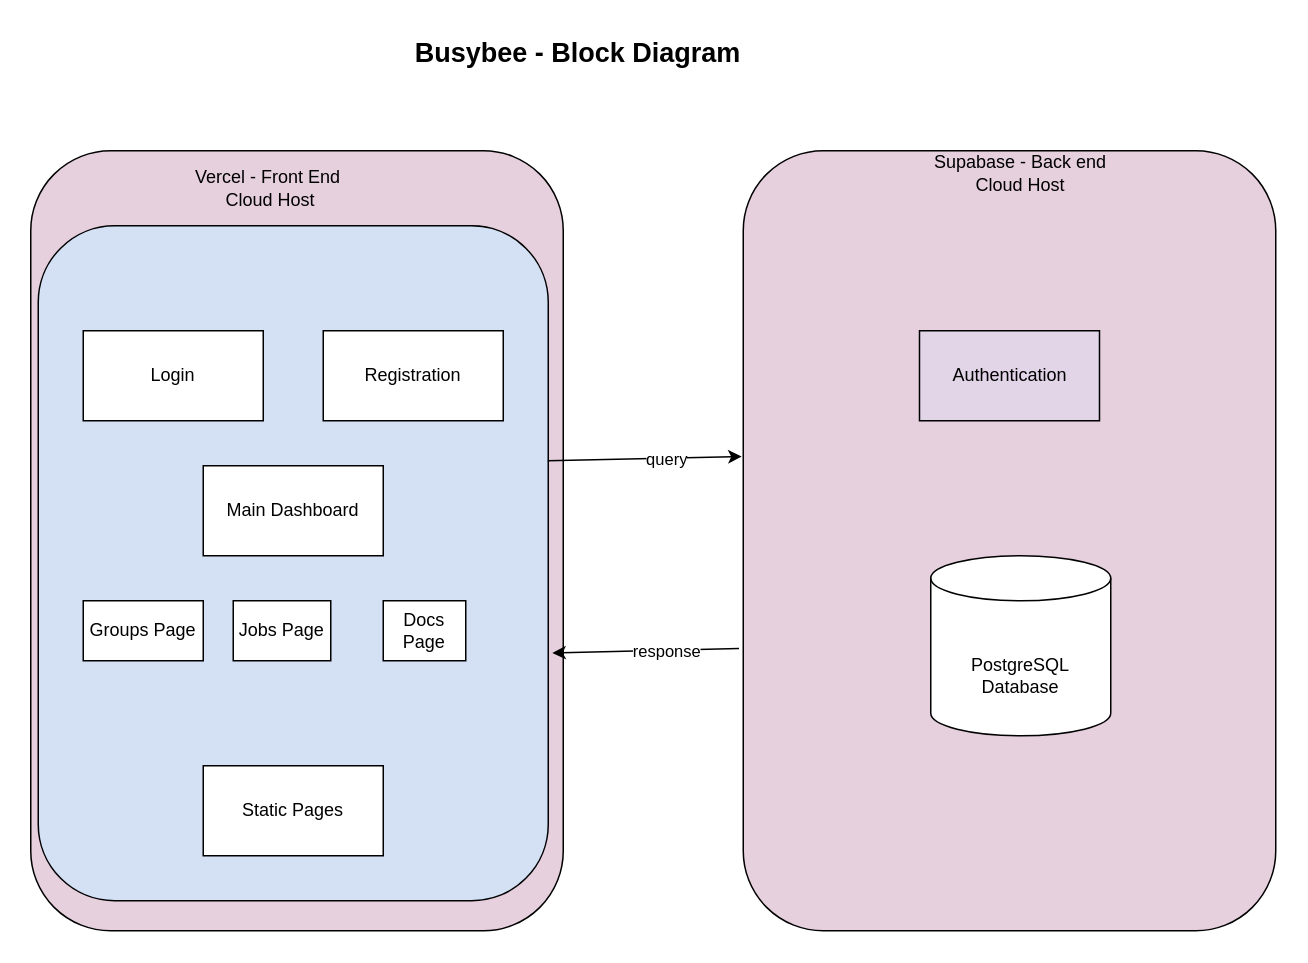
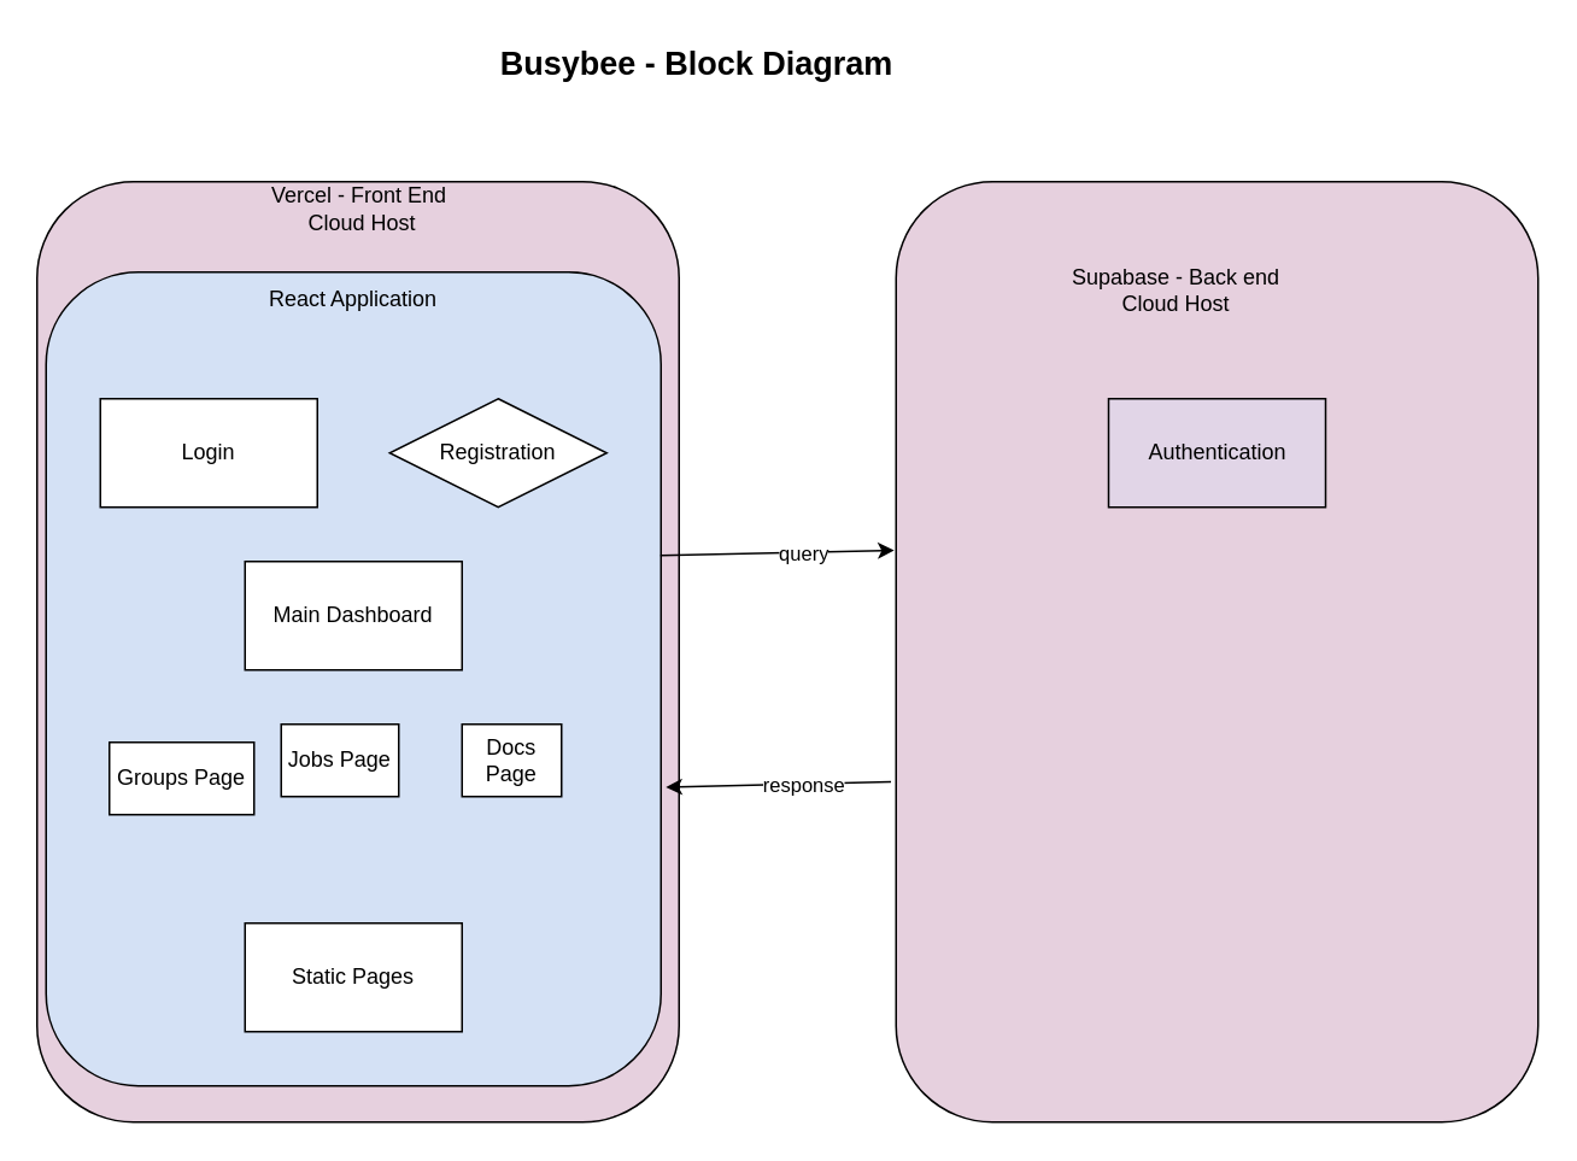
- <mxCell id="7" value="Supabase - Back end&lt;div&gt;Cloud Host&lt;/div&gt;" style="text;html=1;align=center;verticalAlign=middle;whiteSpace=wrap;rounded=0;" vertex="1" parent="1"><mxGeometry x="615" y="100" width="130" height="30" as="geometry" /></mxCell>
+ <mxCell id="7" value="Supabase - Back end&lt;div&gt;Cloud Host&lt;/div&gt;" style="text;html=1;align=center;verticalAlign=middle;whiteSpace=wrap;rounded=0;" vertex="1" parent="1"><mxGeometry x="585" y="145" width="130" height="30" as="geometry" /></mxCell>
- <mxCell id="6" value="Vercel - Front End&amp;nbsp;&lt;div&gt;Cloud Host&lt;/div&gt;" style="text;html=1;align=center;verticalAlign=middle;whiteSpace=wrap;rounded=0;" vertex="1" parent="1"><mxGeometry x="95" y="110" width="170" height="30" as="geometry" /></mxCell>
+ <mxCell id="6" value="Vercel - Front End&amp;nbsp;&lt;div&gt;Cloud Host&lt;/div&gt;" style="text;html=1;align=center;verticalAlign=middle;whiteSpace=wrap;rounded=0;" vertex="1" parent="1"><mxGeometry x="115" y="100" width="170" height="30" as="geometry" /></mxCell>
+ <mxCell id="8" value="React Application" style="text;html=1;align=center;verticalAlign=middle;whiteSpace=wrap;rounded=0;" vertex="1" parent="1"><mxGeometry x="140" y="150" width="110" height="30" as="geometry" /></mxCell>
- <mxCell id="10" value="Registration" style="rounded=0;whiteSpace=wrap;html=1;" vertex="1" parent="1"><mxGeometry x="215" y="220" width="120" height="60" as="geometry" /></mxCell>
+ <mxCell id="10" value="Registration" style="rhombus;whiteSpace=wrap;html=1;" vertex="1" parent="1"><mxGeometry x="215" y="220" width="120" height="60" as="geometry" /></mxCell>
- <mxCell id="12" value="Groups Page" style="rounded=0;whiteSpace=wrap;html=1;" vertex="1" parent="1"><mxGeometry x="55" y="400" width="80" height="40" as="geometry" /></mxCell>
+ <mxCell id="12" value="Groups Page" style="rounded=0;whiteSpace=wrap;html=1;" vertex="1" parent="1"><mxGeometry x="60" y="410" width="80" height="40" as="geometry" /></mxCell>
- <mxCell id="13" value="&lt;div&gt;&lt;br&gt;&lt;/div&gt;&lt;div&gt;PostgreSQL&lt;/div&gt;&lt;div&gt;Database&lt;/div&gt;" style="shape=cylinder3;whiteSpace=wrap;html=1;boundedLbl=1;backgroundOutline=1;size=15;" vertex="1" parent="1"><mxGeometry x="620" y="370" width="120" height="120" as="geometry" /></mxCell>
